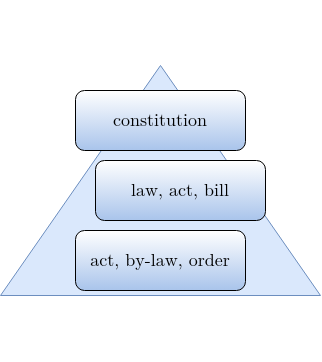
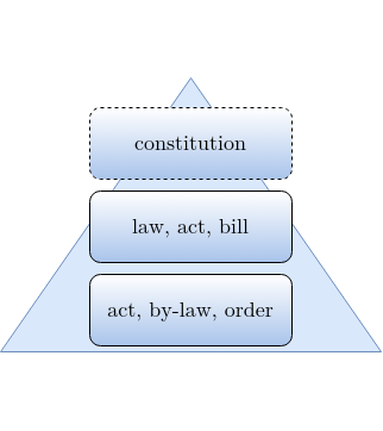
- <mxCell id="3" value="constitution" style="rounded=1;whiteSpace=wrap;html=1;fontSize=18;fontFamily=Latin Modern Math;fillColor=#ffffff;gradientColor=#A9C4EB;" vertex="1" parent="1"><mxGeometry x="50" y="90" width="170" height="60" as="geometry" /></mxCell>
+ <mxCell id="3" value="constitution" style="rounded=1;whiteSpace=wrap;html=1;fontSize=18;fontFamily=Latin Modern Math;fillColor=#ffffff;gradientColor=#A9C4EB;dashed=1;" vertex="1" parent="1"><mxGeometry x="50" y="90" width="170" height="60" as="geometry" /></mxCell>
- <mxCell id="4" value="law, act, bill" style="rounded=1;whiteSpace=wrap;html=1;fontSize=18;fontFamily=Latin Modern Math;fillColor=#ffffff;gradientColor=#A9C4EB;" vertex="1" parent="1"><mxGeometry x="70" y="160" width="170" height="60" as="geometry" /></mxCell>
+ <mxCell id="4" value="law, act, bill" style="rounded=1;whiteSpace=wrap;html=1;fontSize=18;fontFamily=Latin Modern Math;fillColor=#ffffff;gradientColor=#A9C4EB;" vertex="1" parent="1"><mxGeometry x="50" y="160" width="170" height="60" as="geometry" /></mxCell>
